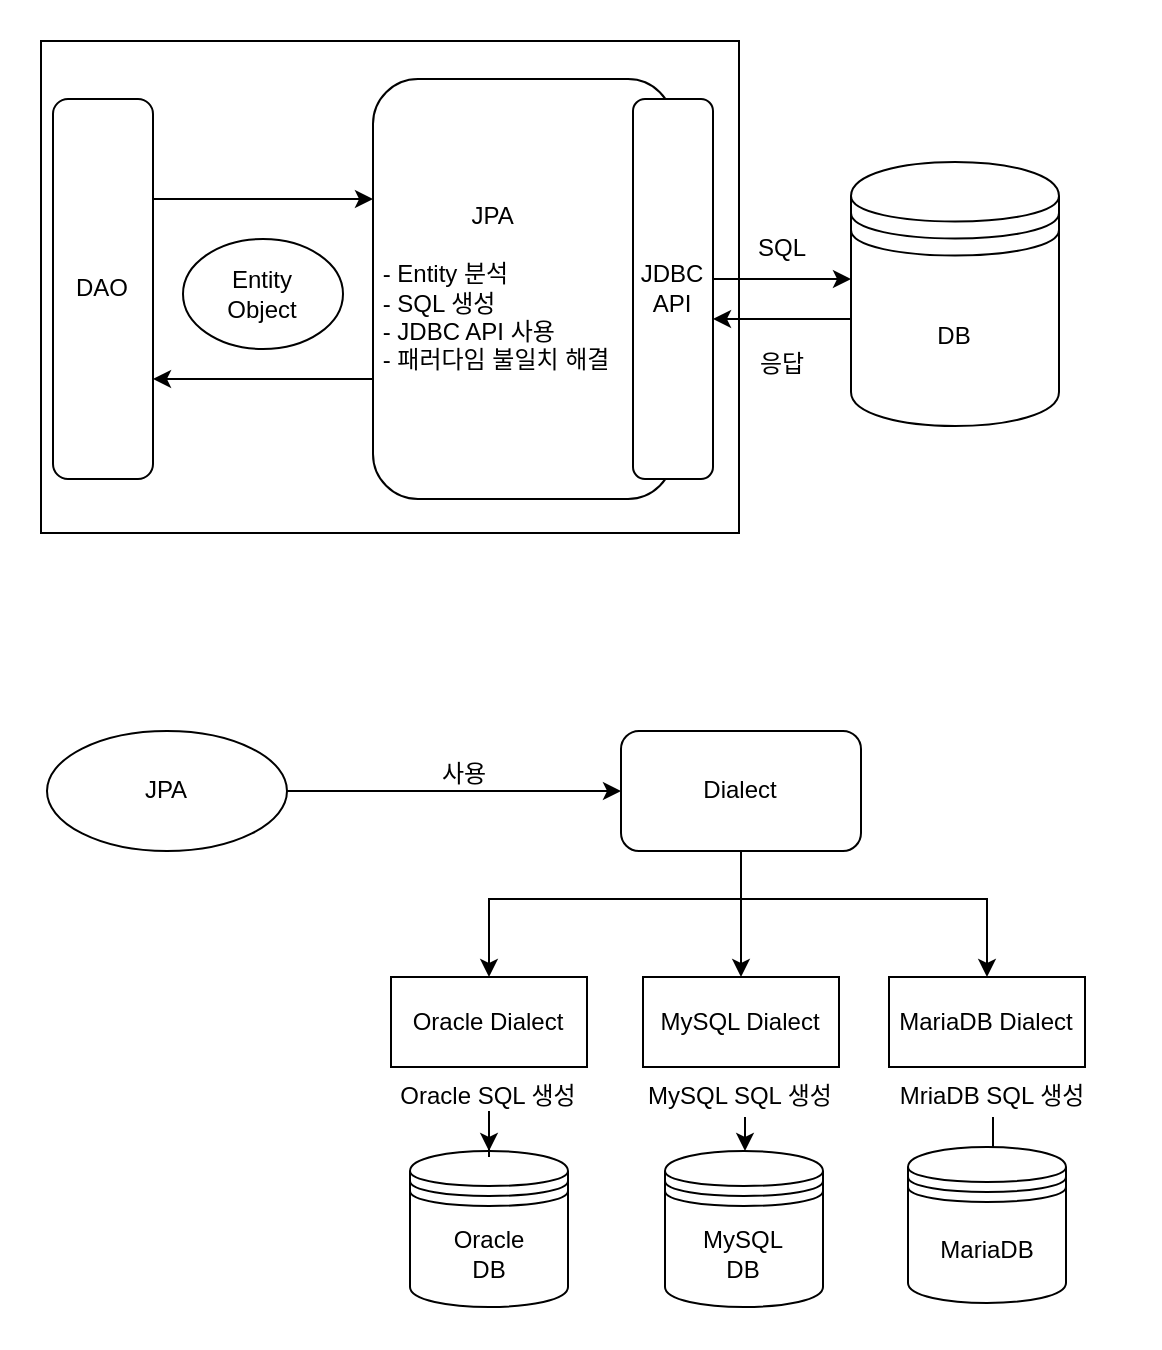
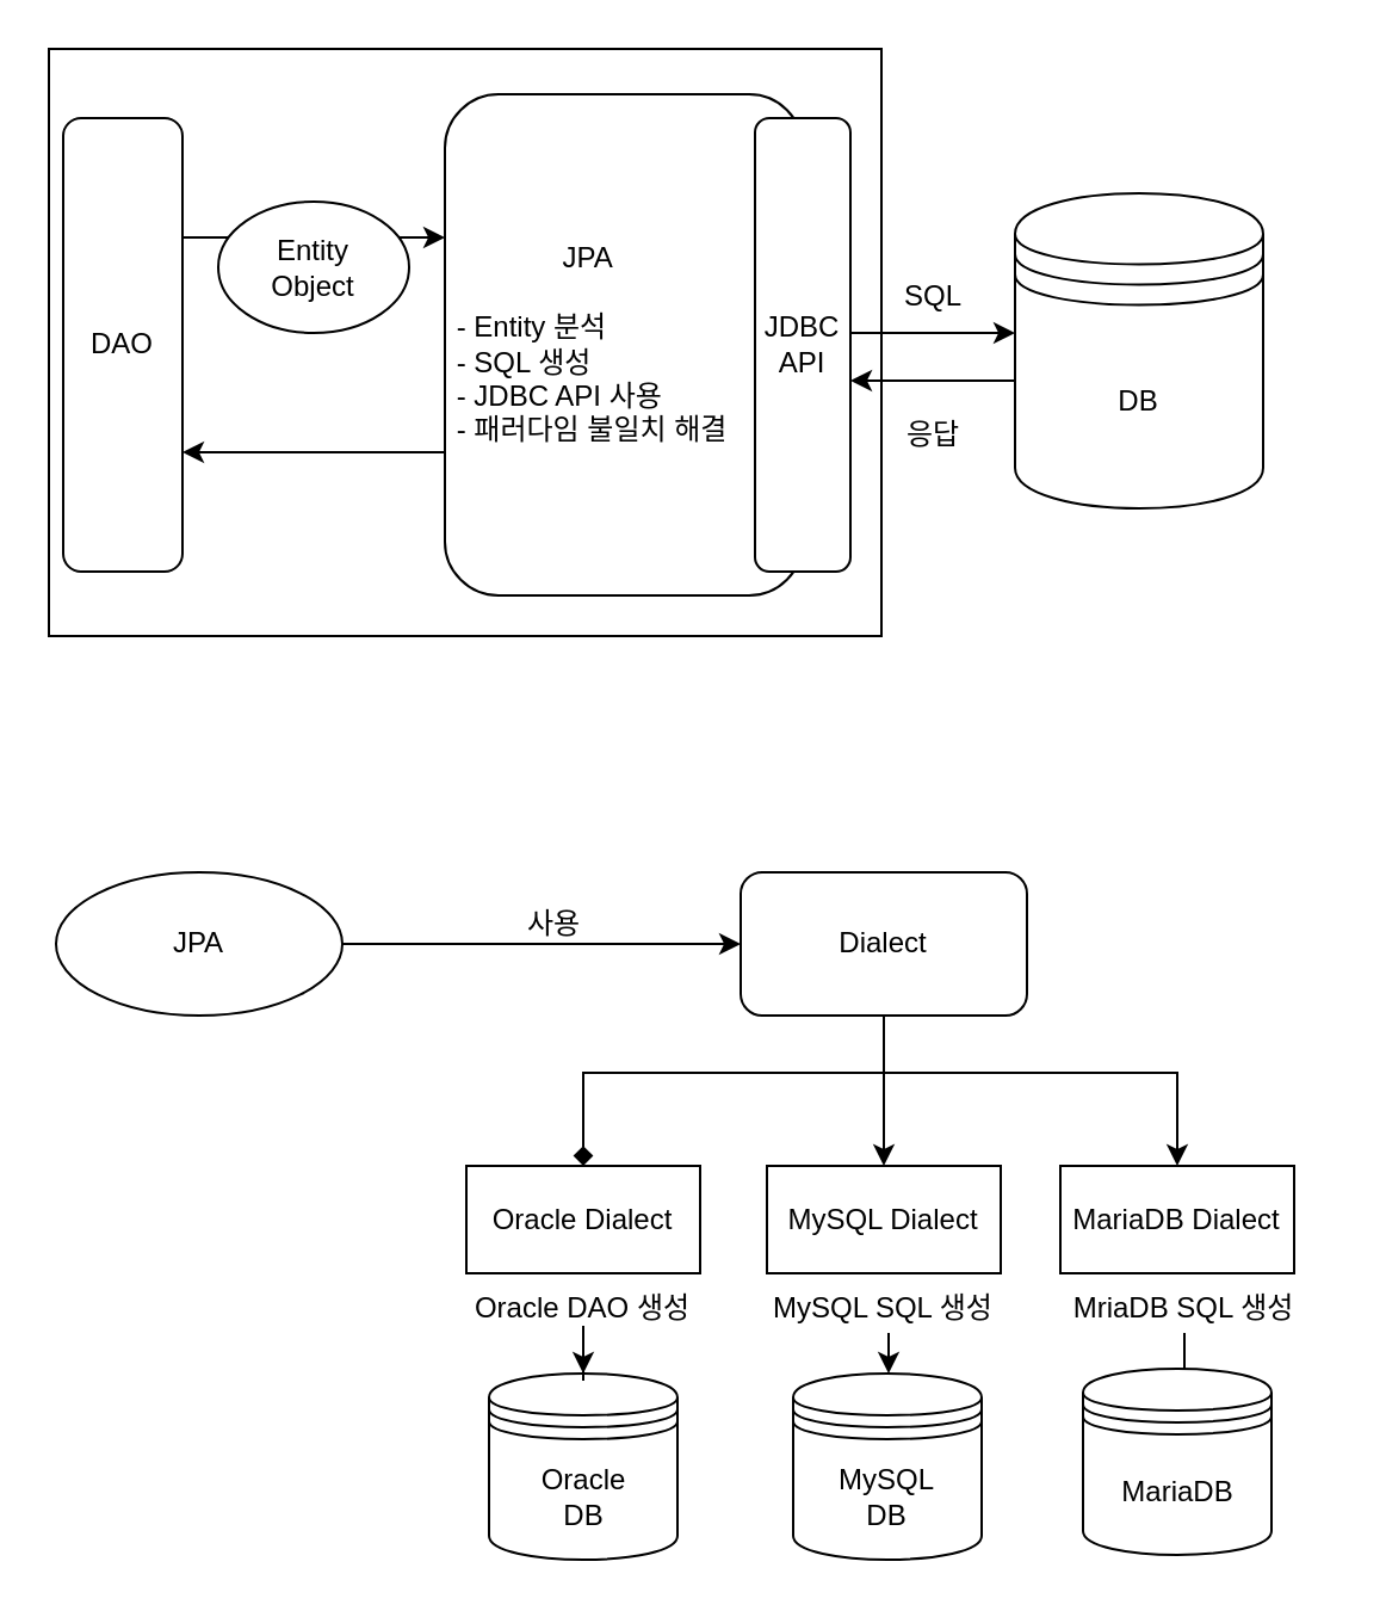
- <mxCell id="11" value="Entity&lt;br&gt;Object" style="ellipse;whiteSpace=wrap;html=1;" vertex="1" parent="1"><mxGeometry x="91" y="119" width="80" height="55" as="geometry" /></mxCell>
+ <mxCell id="11" value="Entity&lt;br&gt;Object" style="ellipse;whiteSpace=wrap;html=1;" vertex="1" parent="1"><mxGeometry x="91" y="84" width="80" height="55" as="geometry" /></mxCell>
- <mxCell id="16" style="edgeStyle=orthogonalEdgeStyle;rounded=0;orthogonalLoop=1;jettySize=auto;html=1;entryX=0.5;entryY=0;entryDx=0;entryDy=0;" edge="1" parent="1" source="19" target="20"><mxGeometry relative="1" as="geometry"><Array as="points"><mxPoint x="370" y="449" /><mxPoint x="244" y="449" /></Array></mxGeometry></mxCell>
+ <mxCell id="16" style="edgeStyle=orthogonalEdgeStyle;rounded=0;orthogonalLoop=1;jettySize=auto;html=1;entryX=0.5;entryY=0;entryDx=0;entryDy=0;endArrow=diamond;" edge="1" parent="1" source="19" target="20"><mxGeometry relative="1" as="geometry"><Array as="points"><mxPoint x="370" y="449" /><mxPoint x="244" y="449" /></Array></mxGeometry></mxCell>
- <mxCell id="30" value="Oracle SQL 생성" style="text;html=1;strokeColor=none;fillColor=none;align=center;verticalAlign=middle;whiteSpace=wrap;rounded=0;" vertex="1" parent="1"><mxGeometry x="181" y="538" width="126" height="20" as="geometry" /></mxCell>
+ <mxCell id="30" value="Oracle DAO 생성" style="text;html=1;strokeColor=none;fillColor=none;align=center;verticalAlign=middle;whiteSpace=wrap;rounded=0;" vertex="1" parent="1"><mxGeometry x="181" y="538" width="126" height="20" as="geometry" /></mxCell>
